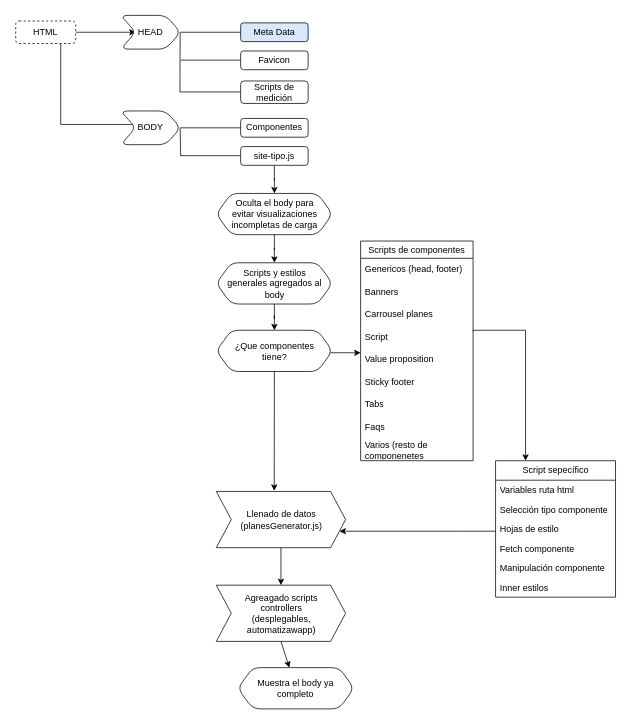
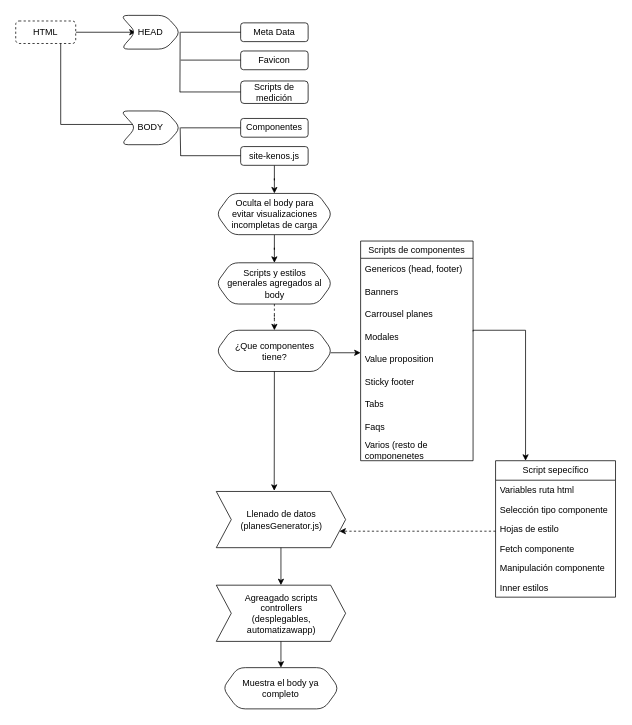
- <mxCell id="8" value="Meta Data" style="rounded=1;whiteSpace=wrap;html=1;fillColor=#dae8fc;" vertex="1" parent="1"><mxGeometry x="320" y="30" width="90" height="25" as="geometry" /></mxCell>
+ <mxCell id="8" value="Meta Data" style="rounded=1;whiteSpace=wrap;html=1;" vertex="1" parent="1"><mxGeometry x="320" y="30" width="90" height="25" as="geometry" /></mxCell>
- <mxCell id="18" value="site-tipo.js" style="rounded=1;whiteSpace=wrap;html=1;" vertex="1" parent="1"><mxGeometry x="320" y="195" width="90" height="25" as="geometry" /></mxCell>
+ <mxCell id="18" value="site-kenos.js" style="rounded=1;whiteSpace=wrap;html=1;" vertex="1" parent="1"><mxGeometry x="320" y="195" width="90" height="25" as="geometry" /></mxCell>
- <mxCell id="22" value="" style="edgeStyle=orthogonalEdgeStyle;rounded=0;orthogonalLoop=1;jettySize=auto;html=1;" edge="1" parent="1" source="23" target="24"><mxGeometry relative="1" as="geometry" /></mxCell>
+ <mxCell id="22" value="" style="edgeStyle=orthogonalEdgeStyle;rounded=0;orthogonalLoop=1;jettySize=auto;html=1;dashed=1;" edge="1" parent="1" source="23" target="24"><mxGeometry relative="1" as="geometry" /></mxCell>
- <mxCell id="30" value="Script" style="text;strokeColor=none;fillColor=none;align=left;verticalAlign=middle;spacingLeft=4;spacingRight=4;overflow=hidden;points=[[0,0.5],[1,0.5]];portConstraint=eastwest;rotatable=0;whiteSpace=wrap;html=1;" vertex="1" parent="26"><mxGeometry y="113" width="150" height="30" as="geometry" /></mxCell>
+ <mxCell id="30" value="Modales" style="text;strokeColor=none;fillColor=none;align=left;verticalAlign=middle;spacingLeft=4;spacingRight=4;overflow=hidden;points=[[0,0.5],[1,0.5]];portConstraint=eastwest;rotatable=0;whiteSpace=wrap;html=1;" vertex="1" parent="26"><mxGeometry y="113" width="150" height="30" as="geometry" /></mxCell>
- <mxCell id="37" value="" style="edgeStyle=orthogonalEdgeStyle;rounded=0;orthogonalLoop=1;jettySize=auto;html=1;" edge="1" parent="1" source="38" target="45"><mxGeometry relative="1" as="geometry"><Array as="points"><mxPoint x="610" y="708" /><mxPoint x="610" y="708" /></Array></mxGeometry></mxCell>
+ <mxCell id="37" value="" style="edgeStyle=orthogonalEdgeStyle;rounded=0;orthogonalLoop=1;jettySize=auto;html=1;dashed=1;" edge="1" parent="1" source="38" target="45"><mxGeometry relative="1" as="geometry"><Array as="points"><mxPoint x="610" y="708" /><mxPoint x="610" y="708" /></Array></mxGeometry></mxCell>
- <mxCell id="49" value="Muestra el body ya completo" style="shape=hexagon;perimeter=hexagonPerimeter2;whiteSpace=wrap;html=1;fixedSize=1;rounded=1;spacingRight=10;spacingLeft=10;" vertex="1" parent="1"><mxGeometry x="316.25" y="890" width="155" height="55" as="geometry" /></mxCell>
+ <mxCell id="49" value="Muestra el body ya completo" style="shape=hexagon;perimeter=hexagonPerimeter2;whiteSpace=wrap;html=1;fixedSize=1;rounded=1;spacingRight=10;spacingLeft=10;" vertex="1" parent="1"><mxGeometry x="296.25" y="890" width="155" height="55" as="geometry" /></mxCell>
